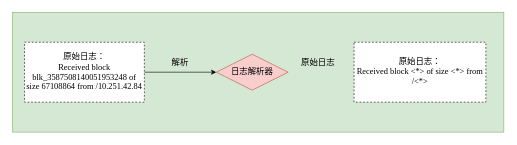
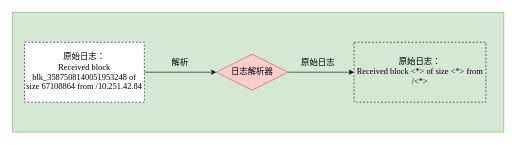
+ <mxCell id="5" style="edgeStyle=orthogonalEdgeStyle;rounded=0;orthogonalLoop=1;jettySize=auto;html=1;entryX=0;entryY=0.5;entryDx=0;entryDy=0;fontFamily=Times New Roman;fontSize=14;" parent="1" source="6" target="7" edge="1"><mxGeometry relative="1" as="geometry" /></mxCell>
- <mxCell id="7" value="&lt;div&gt;&lt;font face=&quot;宋体&quot;&gt;原始日志：&lt;/font&gt;&lt;/div&gt;Received block &amp;lt;*&amp;gt; of size &amp;lt;*&amp;gt; from /&amp;lt;*&amp;gt;" style="rounded=0;whiteSpace=wrap;html=1;align=center;fontFamily=Times New Roman;fontSize=14;dashed=1;" parent="1" vertex="1"><mxGeometry x="590" y="70" width="220" height="100" as="geometry" /></mxCell>
+ <mxCell id="7" value="&lt;div&gt;&lt;font face=&quot;宋体&quot;&gt;原始日志：&lt;/font&gt;&lt;/div&gt;Received block &amp;lt;*&amp;gt; of size &amp;lt;*&amp;gt; from /&amp;lt;*&amp;gt;" style="rounded=0;whiteSpace=wrap;html=1;align=center;fontFamily=Times New Roman;fontSize=14;dashed=1;fillColor=#d5e8d4;" parent="1" vertex="1"><mxGeometry x="590" y="70" width="220" height="100" as="geometry" /></mxCell>
